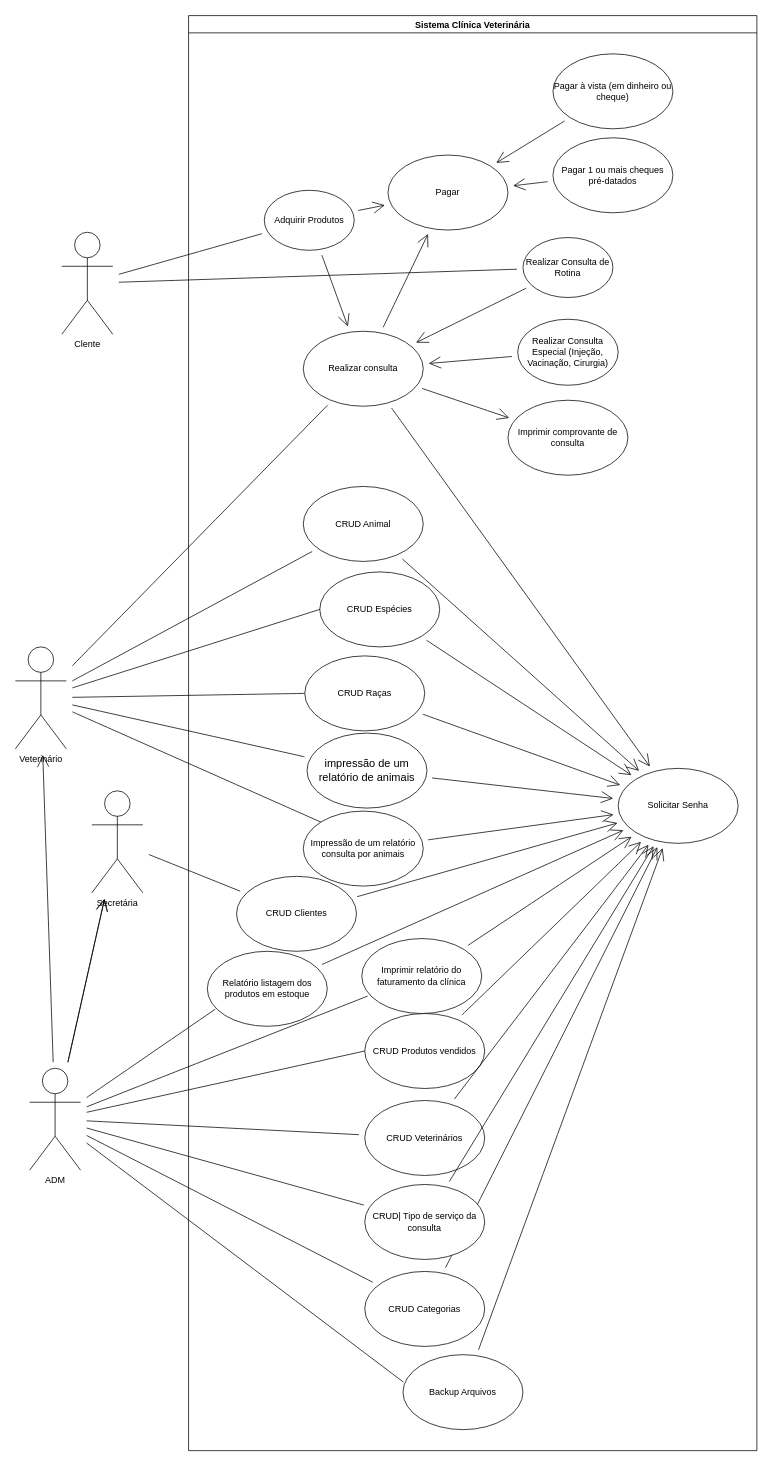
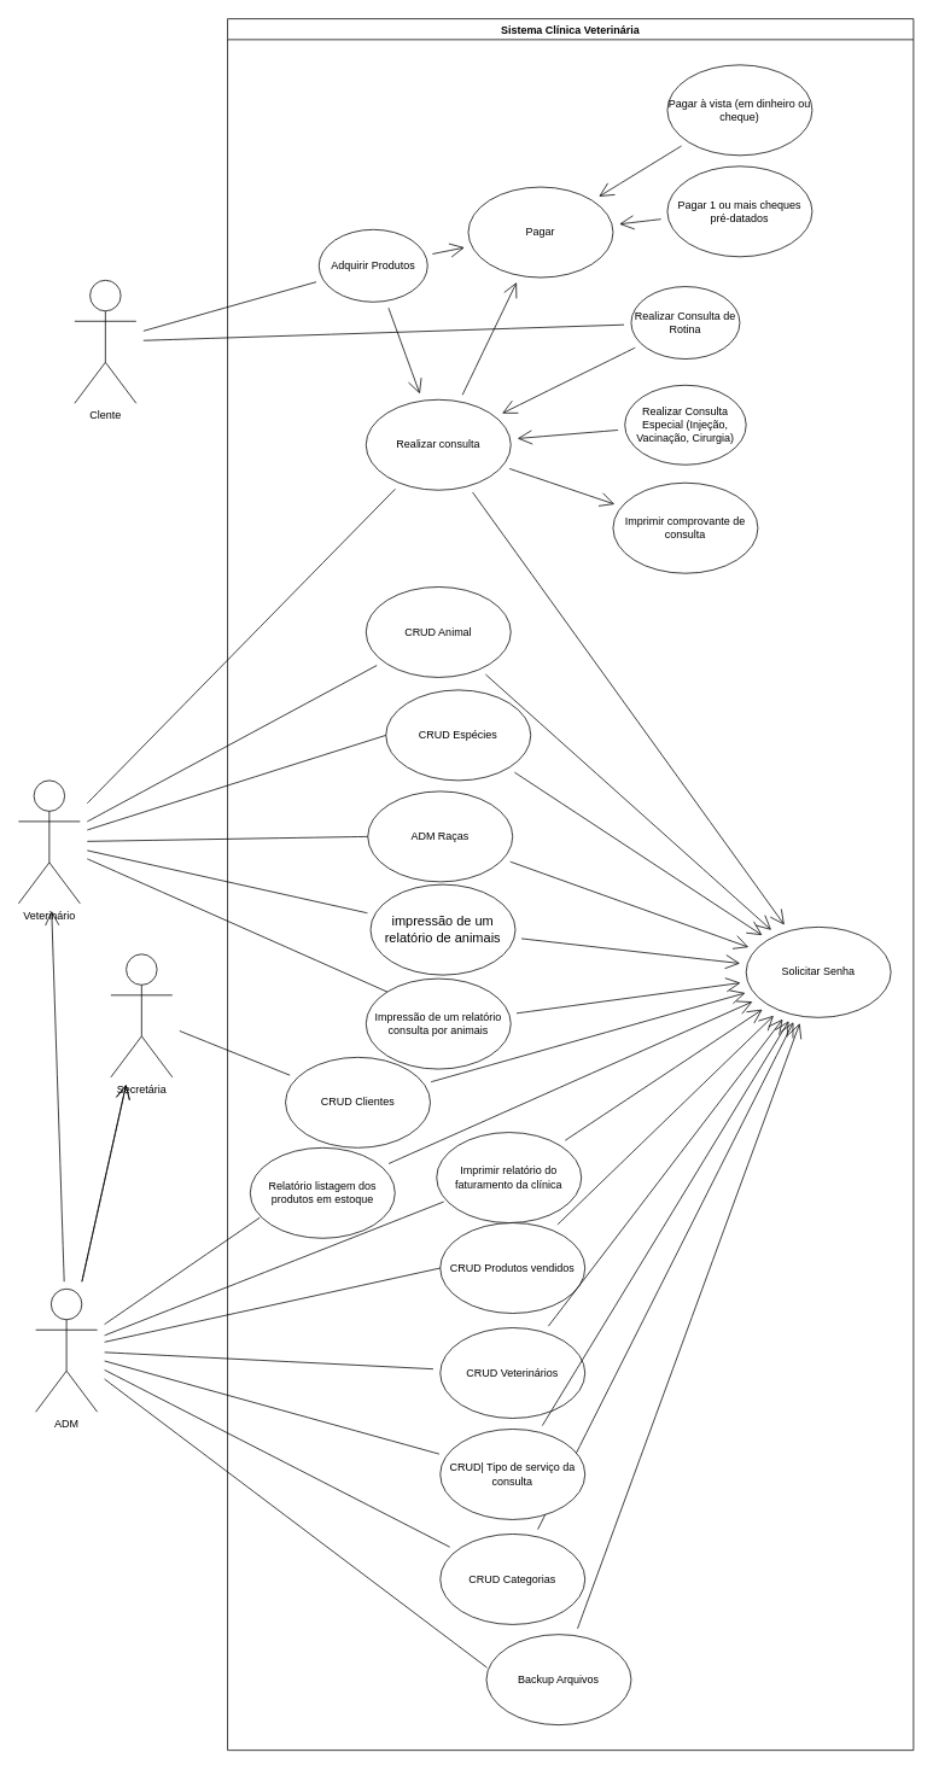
- <mxCell id="30" value="CRUD Raças" style="ellipse;whiteSpace=wrap;html=1;hachureGap=4;" parent="1" vertex="1"><mxGeometry x="406" y="874" width="160" height="100" as="geometry" /></mxCell>
+ <mxCell id="30" value="ADM Raças" style="ellipse;whiteSpace=wrap;html=1;hachureGap=4;" parent="1" vertex="1"><mxGeometry x="406" y="874" width="160" height="100" as="geometry" /></mxCell>
